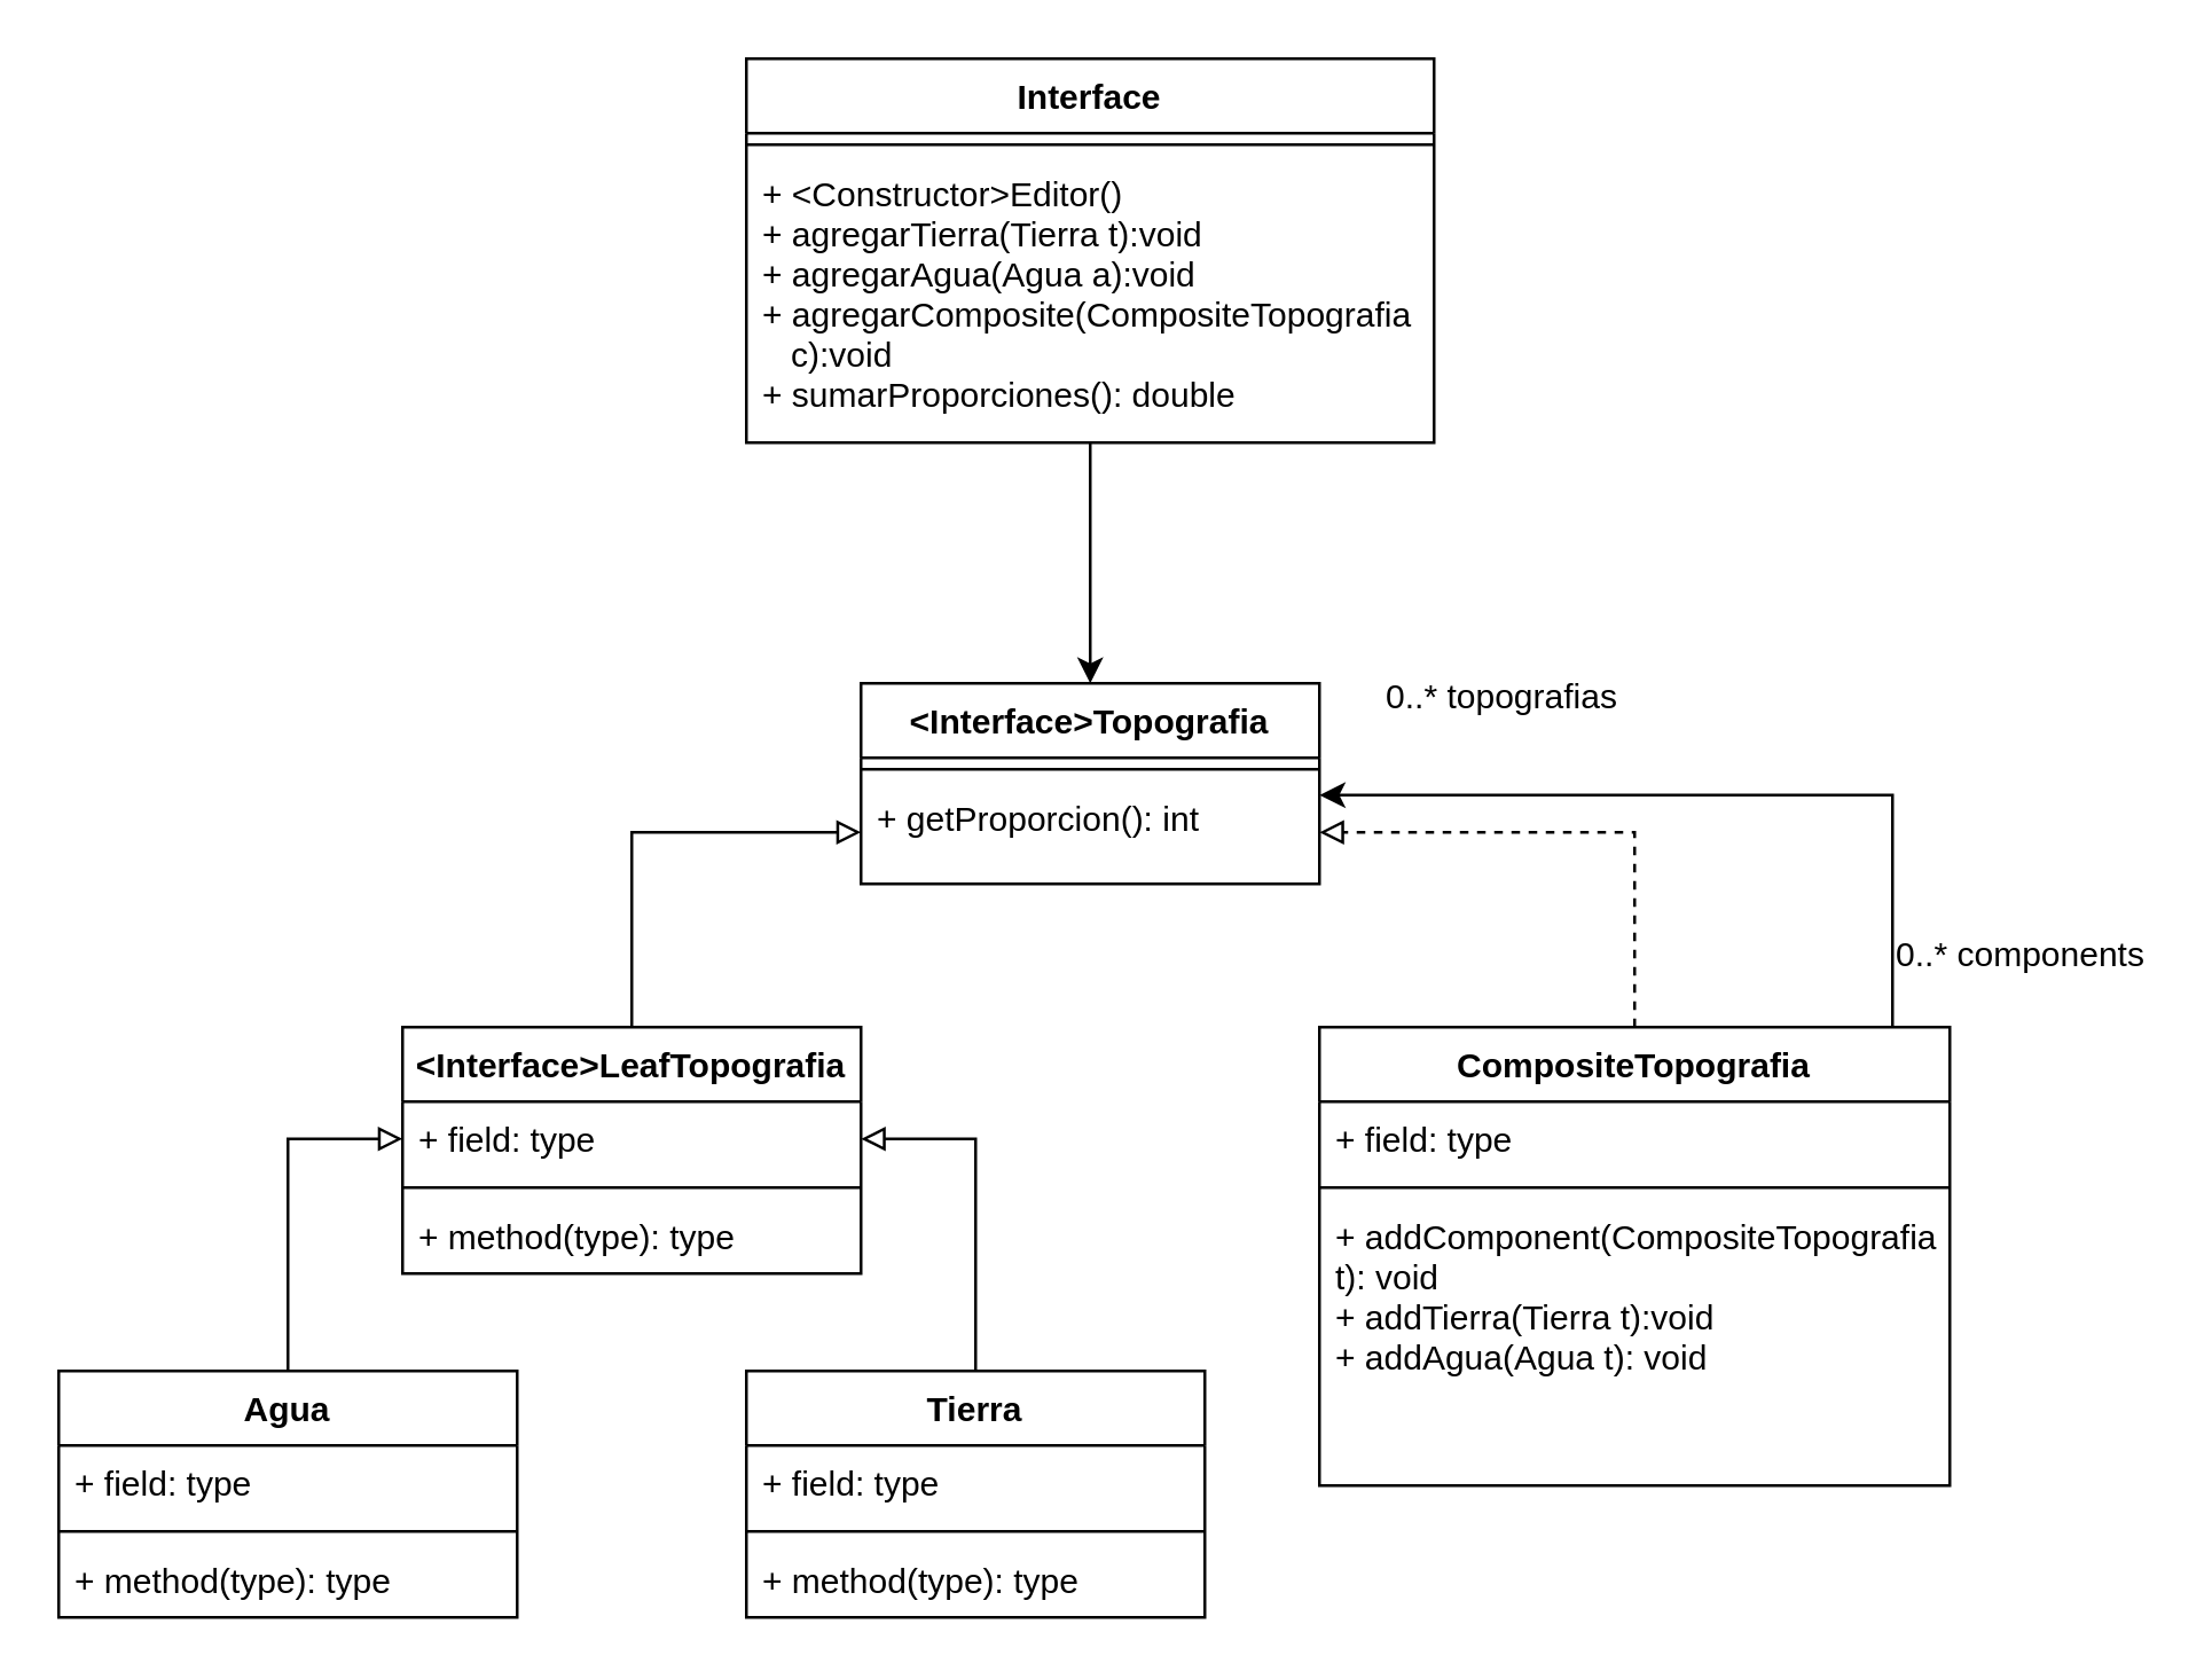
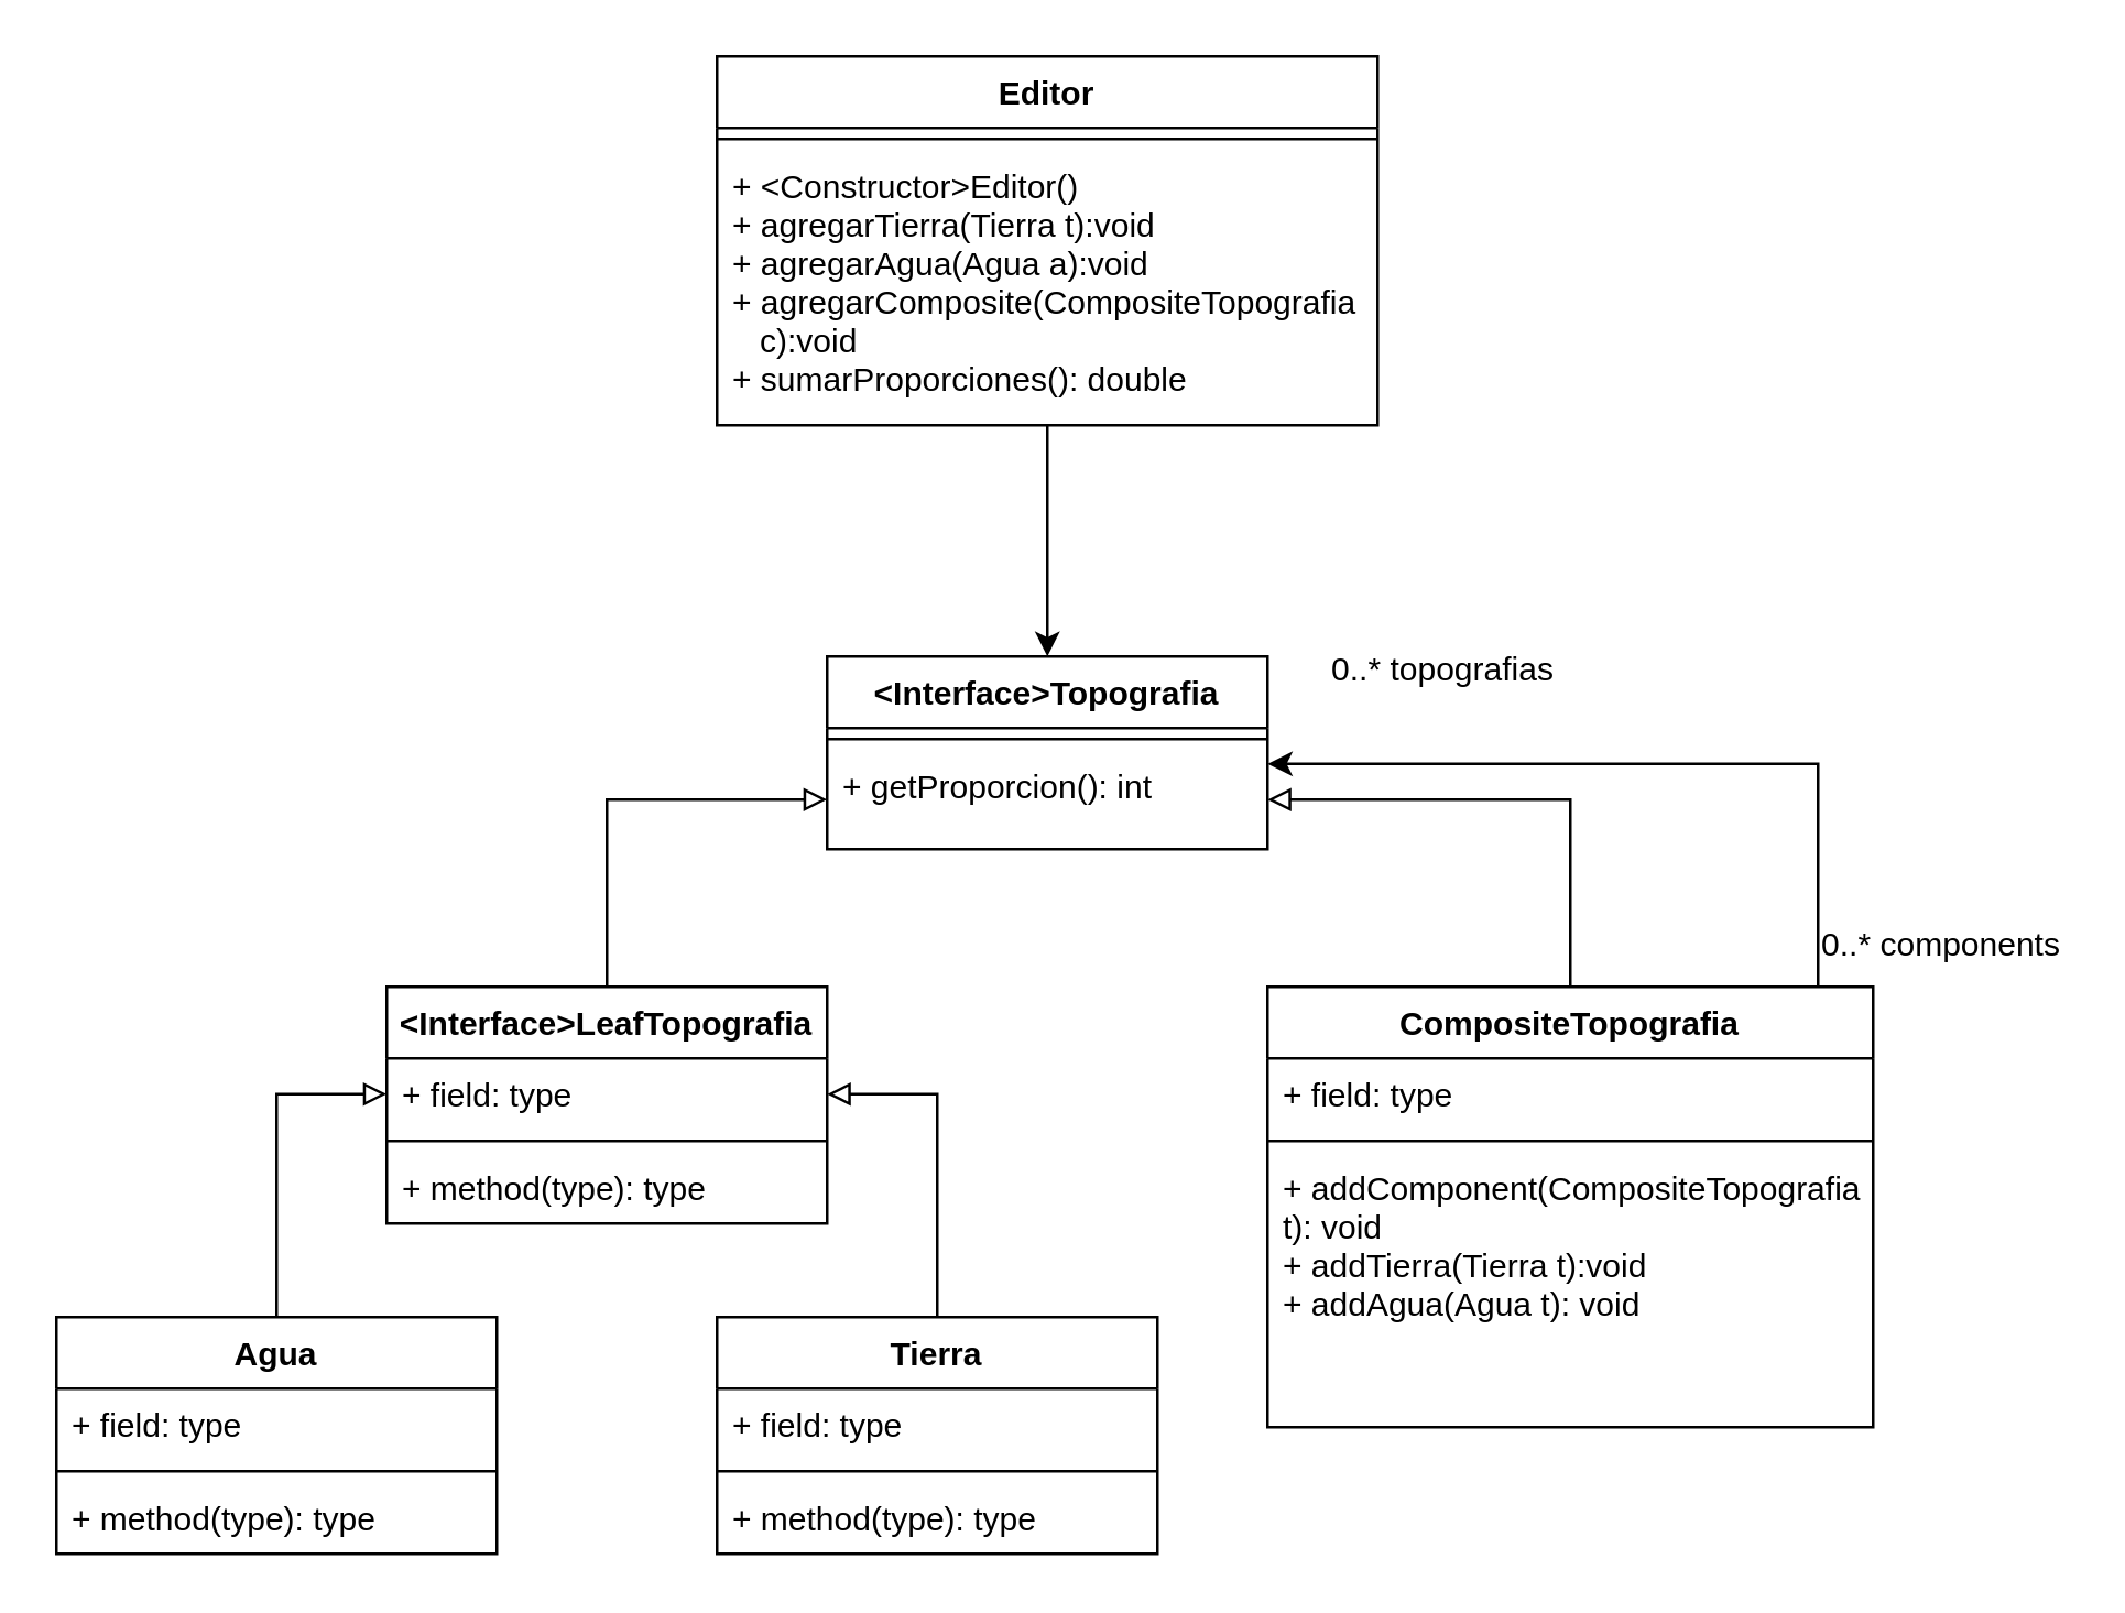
- <mxCell id="28" value="Interface" style="swimlane;fontStyle=1;align=center;verticalAlign=top;childLayout=stackLayout;horizontal=1;startSize=26;horizontalStack=0;resizeParent=1;resizeParentMax=0;resizeLast=0;collapsible=1;marginBottom=0;" vertex="1" parent="1"><mxGeometry x="260" y="20" width="240" height="134" as="geometry" /></mxCell>
+ <mxCell id="28" value="Editor" style="swimlane;fontStyle=1;align=center;verticalAlign=top;childLayout=stackLayout;horizontal=1;startSize=26;horizontalStack=0;resizeParent=1;resizeParentMax=0;resizeLast=0;collapsible=1;marginBottom=0;" vertex="1" parent="1"><mxGeometry x="260" y="20" width="240" height="134" as="geometry" /></mxCell>
- <mxCell id="6" style="edgeStyle=orthogonalEdgeStyle;rounded=0;orthogonalLoop=1;jettySize=auto;html=1;entryX=1;entryY=0.5;entryDx=0;entryDy=0;endArrow=block;endFill=0;dashed=1;" edge="1" parent="1" source="7" target="4"><mxGeometry relative="1" as="geometry" /></mxCell>
+ <mxCell id="6" style="edgeStyle=orthogonalEdgeStyle;rounded=0;orthogonalLoop=1;jettySize=auto;html=1;entryX=1;entryY=0.5;entryDx=0;entryDy=0;endArrow=block;endFill=0;" edge="1" parent="1" source="7" target="4"><mxGeometry relative="1" as="geometry" /></mxCell>
- <mxCell id="26" value="0..* components" style="text;html=1;strokeColor=none;fillColor=none;align=center;verticalAlign=middle;whiteSpace=wrap;rounded=0;" vertex="1" parent="1"><mxGeometry x="660" y="318" width="90" height="30" as="geometry" /></mxCell>
+ <mxCell id="26" value="0..* components" style="text;html=1;strokeColor=none;fillColor=none;align=center;verticalAlign=middle;whiteSpace=wrap;rounded=0;" vertex="1" parent="1"><mxGeometry x="660" y="328" width="90" height="30" as="geometry" /></mxCell>
